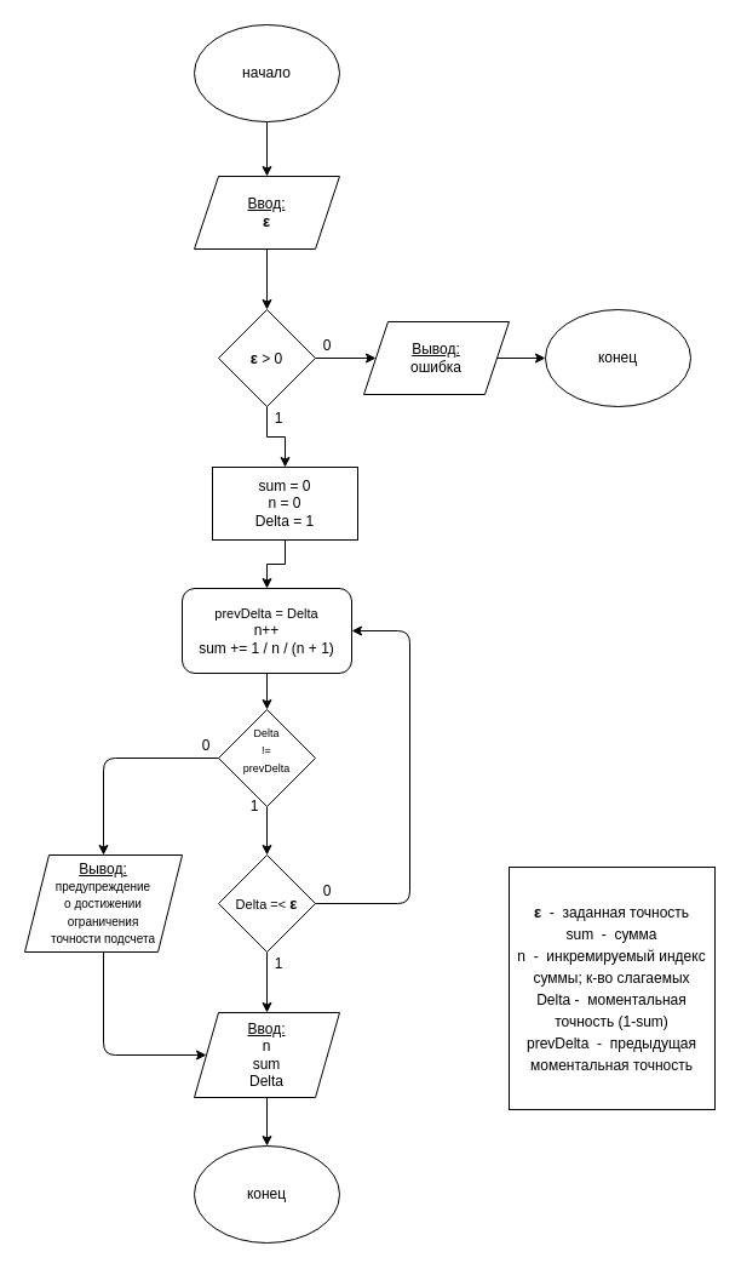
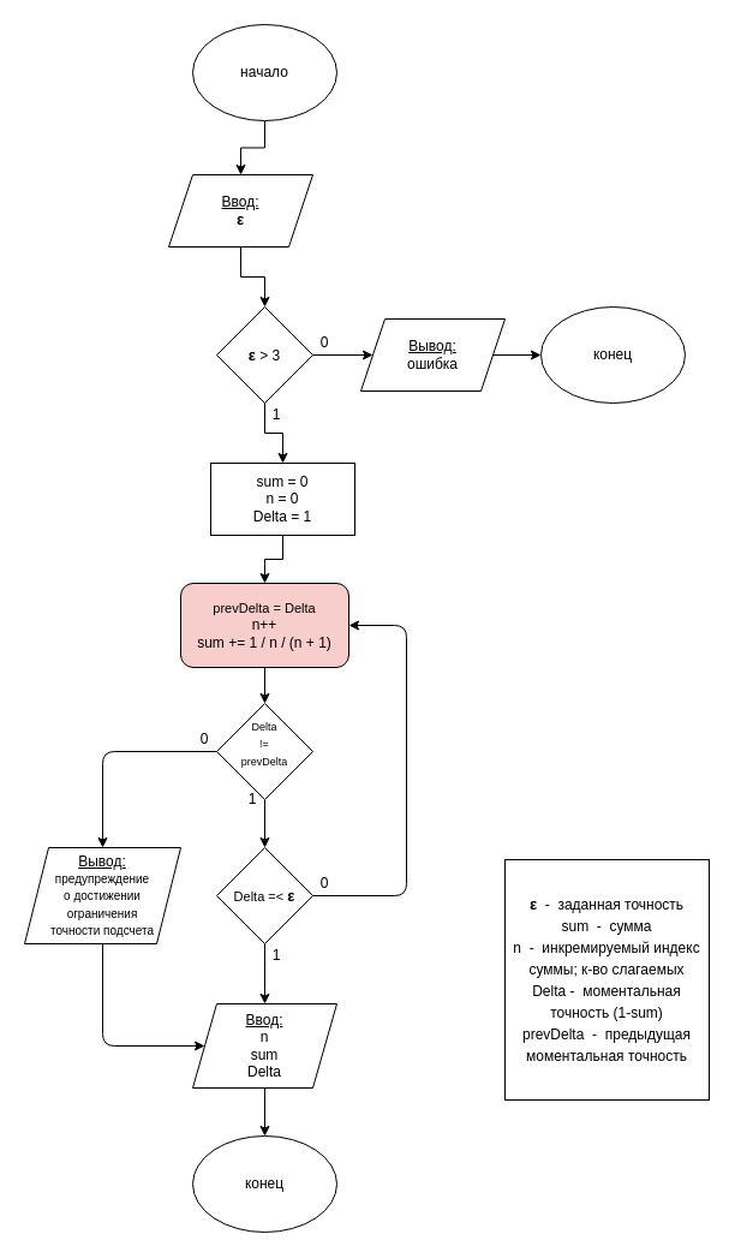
- <mxCell id="5" value="&lt;u&gt;Ввод:&lt;/u&gt;&lt;br&gt;&lt;b style=&quot;font-size: 13px&quot;&gt;ε&lt;/b&gt;" style="shape=parallelogram;perimeter=parallelogramPerimeter;whiteSpace=wrap;html=1;fixedSize=1;" parent="1" vertex="1"><mxGeometry x="160" y="145" width="120" height="60" as="geometry" /></mxCell>
+ <mxCell id="5" value="&lt;u&gt;Ввод:&lt;/u&gt;&lt;br&gt;&lt;b style=&quot;font-size: 13px&quot;&gt;ε&lt;/b&gt;" style="shape=parallelogram;perimeter=parallelogramPerimeter;whiteSpace=wrap;html=1;fixedSize=1;" parent="1" vertex="1"><mxGeometry x="140" y="145" width="120" height="60" as="geometry" /></mxCell>
- <mxCell id="19" value="&lt;b style=&quot;font-size: 13px&quot;&gt;ε&lt;/b&gt;&amp;nbsp;&amp;gt; 0" style="rhombus;whiteSpace=wrap;html=1;" parent="1" vertex="1"><mxGeometry x="180" y="255" width="80" height="80" as="geometry" /></mxCell>
+ <mxCell id="19" value="&lt;b style=&quot;font-size: 13px&quot;&gt;ε&lt;/b&gt;&amp;nbsp;&amp;gt; 3" style="rhombus;whiteSpace=wrap;html=1;" parent="1" vertex="1"><mxGeometry x="180" y="255" width="80" height="80" as="geometry" /></mxCell>
- <mxCell id="9" value="&lt;span style=&quot;font-size: 11px&quot;&gt;prevDelta = Delta&lt;/span&gt;&lt;br&gt;n++&lt;br&gt;sum += 1 / n / (n + 1)" style="rounded=1;whiteSpace=wrap;html=1;" parent="1" vertex="1"><mxGeometry x="150" y="485" width="140" height="70" as="geometry" /></mxCell>
+ <mxCell id="9" value="&lt;span style=&quot;font-size: 11px&quot;&gt;prevDelta = Delta&lt;/span&gt;&lt;br&gt;n++&lt;br&gt;sum += 1 / n / (n + 1)" style="rounded=1;whiteSpace=wrap;html=1;fillColor=#f8cecc;" parent="1" vertex="1"><mxGeometry x="150" y="485" width="140" height="70" as="geometry" /></mxCell>
